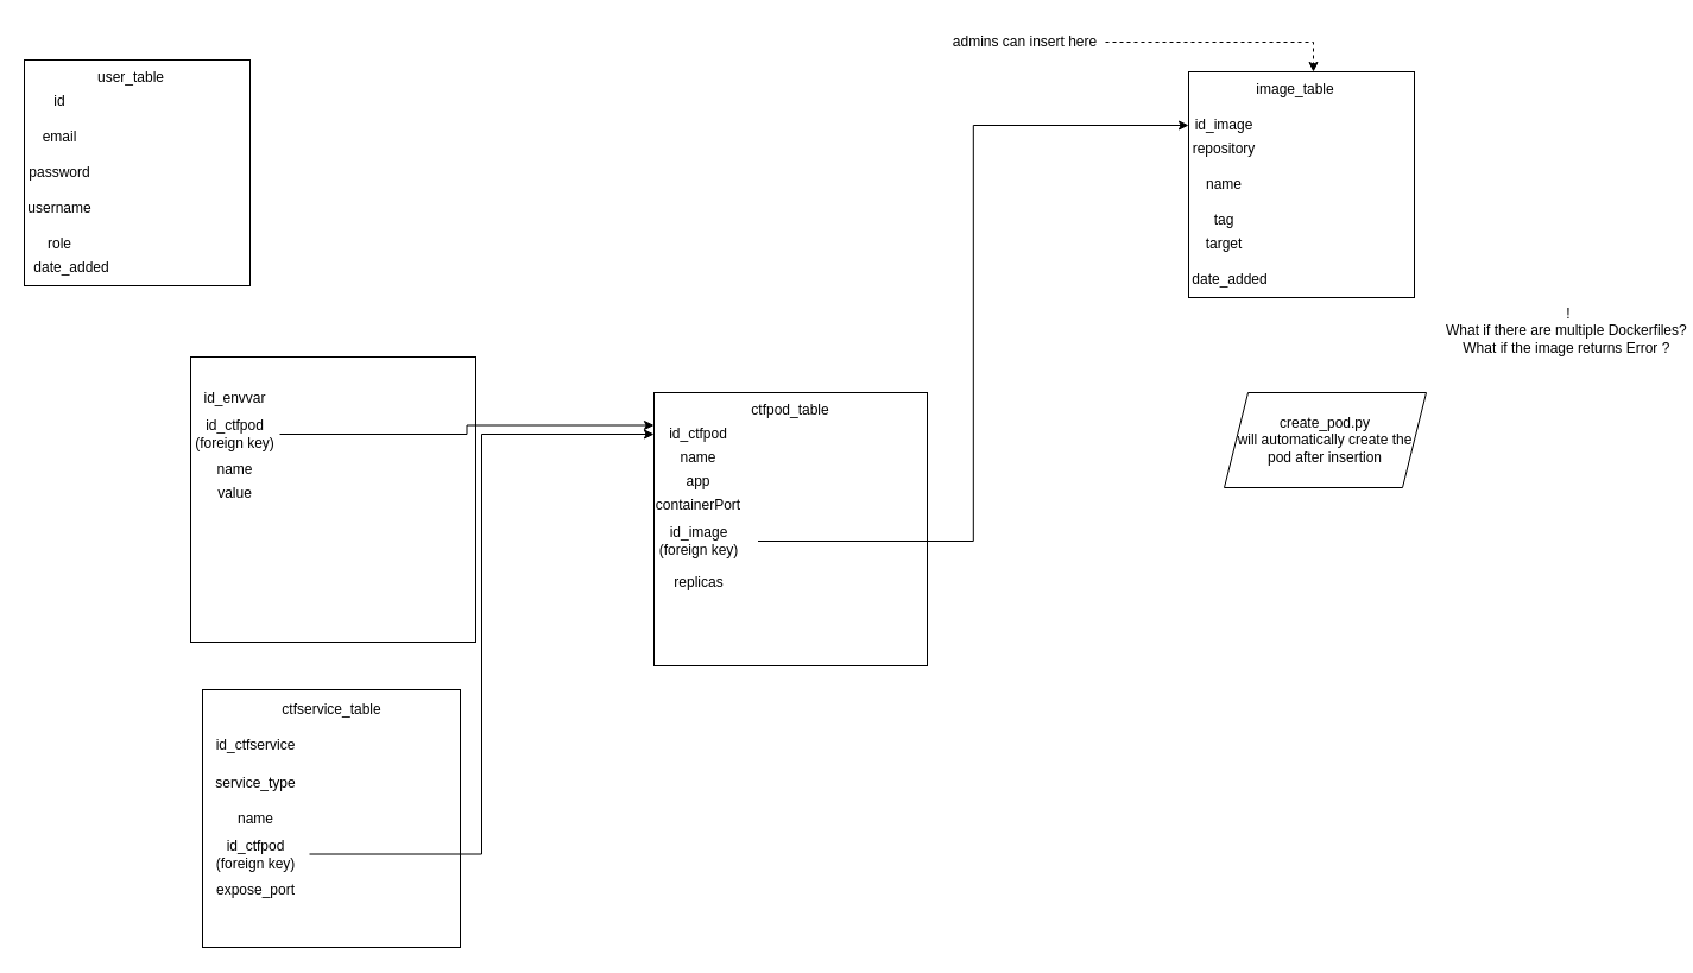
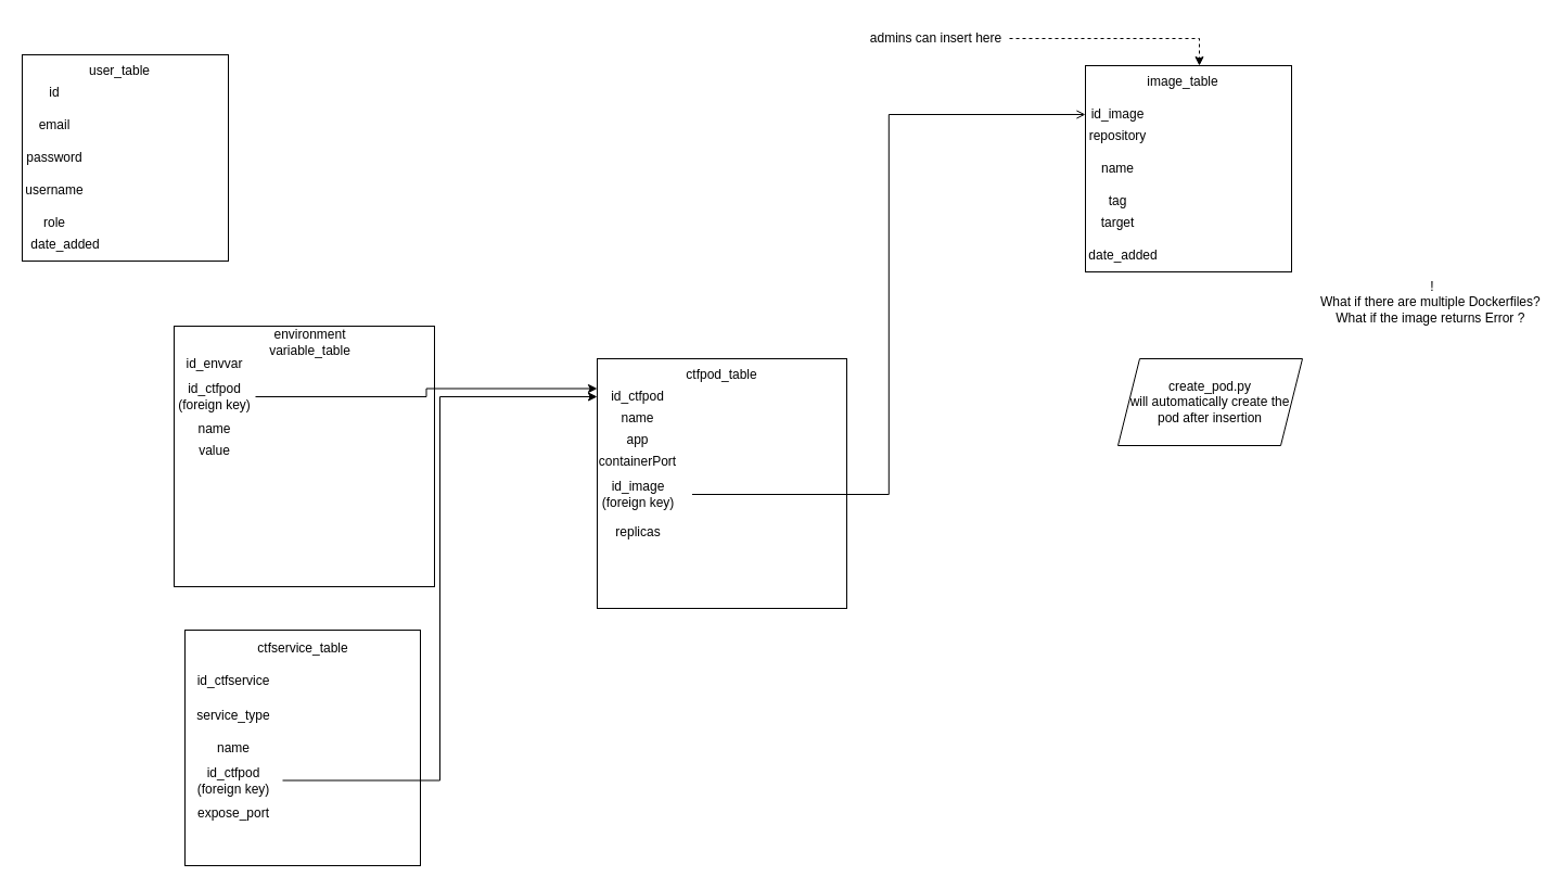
- <mxCell id="38" style="edgeStyle=orthogonalEdgeStyle;rounded=0;orthogonalLoop=1;jettySize=auto;html=1;entryX=0;entryY=0.5;entryDx=0;entryDy=0;" edge="1" parent="1" source="28" target="19"><mxGeometry relative="1" as="geometry" /></mxCell>
+ <mxCell id="38" style="edgeStyle=orthogonalEdgeStyle;rounded=0;orthogonalLoop=1;jettySize=auto;html=1;entryX=0;entryY=0.5;entryDx=0;entryDy=0;endArrow=open;" edge="1" parent="1" source="28" target="19"><mxGeometry relative="1" as="geometry" /></mxCell>
+ <mxCell id="33" value="environment variable_table" style="text;html=1;strokeColor=none;fillColor=none;align=center;verticalAlign=middle;whiteSpace=wrap;rounded=0;" vertex="1" parent="31"><mxGeometry x="87.5" width="75" height="30" as="geometry" /></mxCell>
